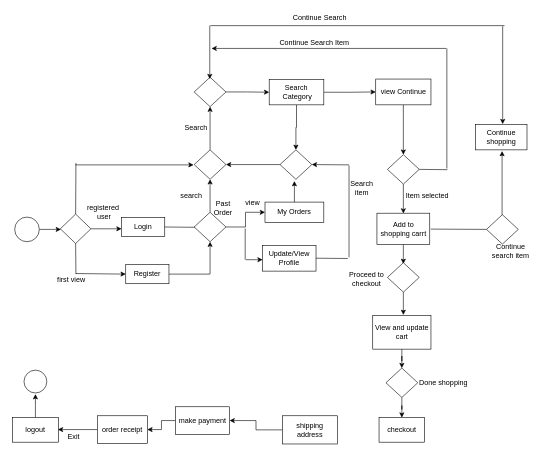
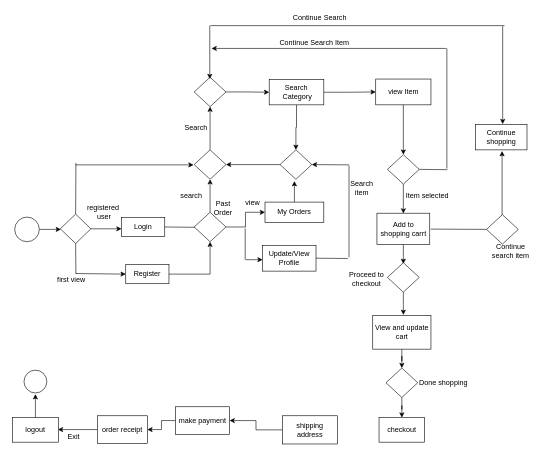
- <mxCell id="27" value="view Continue" style="rounded=0;whiteSpace=wrap;html=1;" vertex="1" parent="1"><mxGeometry x="625.5" y="131" width="92" height="43" as="geometry" /></mxCell>
+ <mxCell id="27" value="view Item" style="rounded=0;whiteSpace=wrap;html=1;" vertex="1" parent="1"><mxGeometry x="625.5" y="131" width="92" height="43" as="geometry" /></mxCell>
